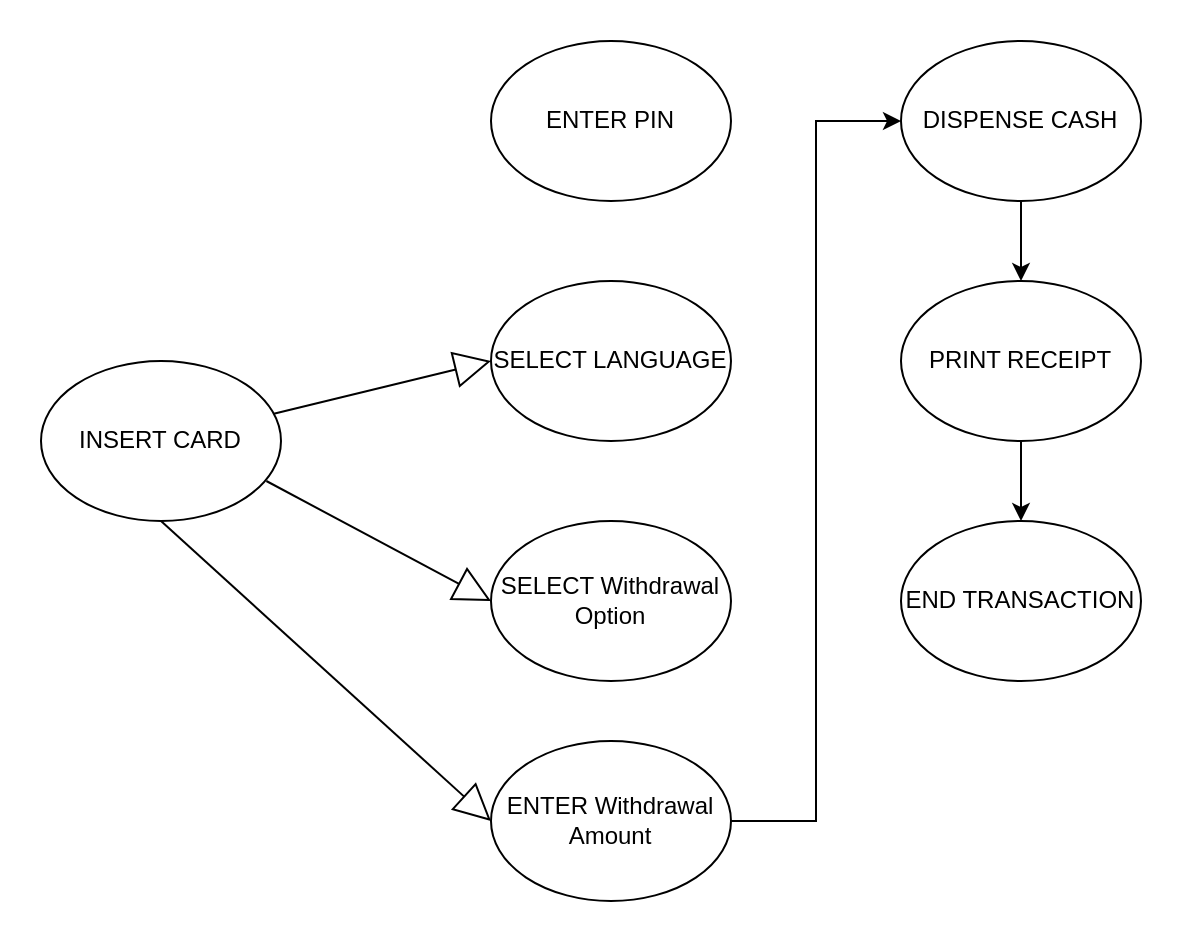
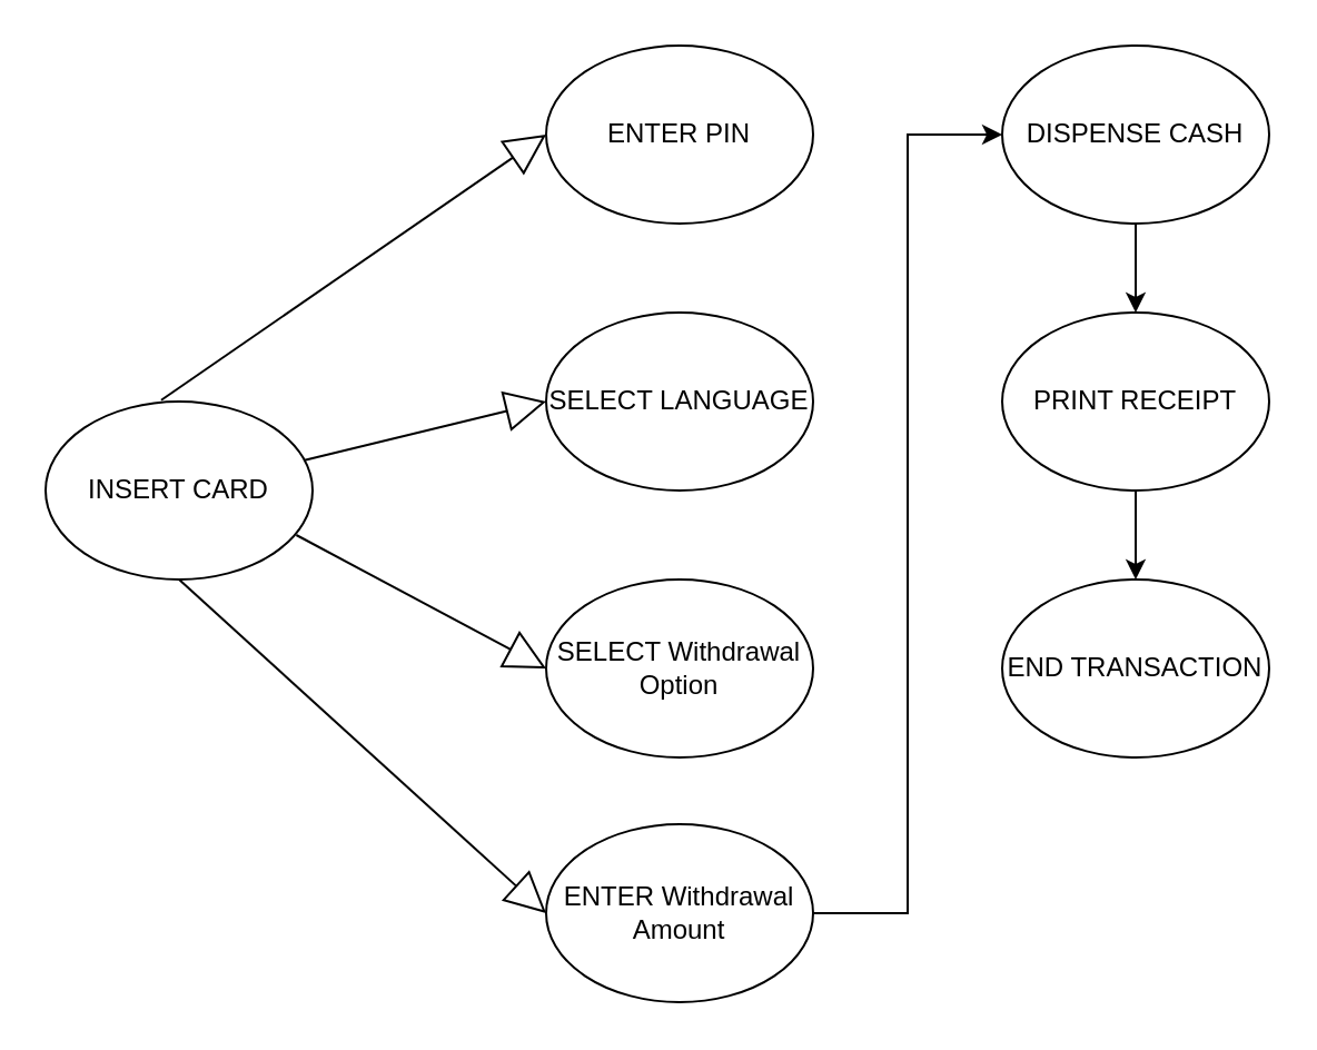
+ <mxCell id="13" value="" style="endArrow=block;endSize=16;endFill=0;html=1;rounded=0;exitX=0.433;exitY=-0.008;exitDx=0;exitDy=0;exitPerimeter=0;entryX=0;entryY=0.5;entryDx=0;entryDy=0;" parent="1" source="10" target="2" edge="1"><mxGeometry width="160" relative="1" as="geometry"><mxPoint x="200" y="190" as="sourcePoint" /><mxPoint x="160" y="0" as="targetPoint" /></mxGeometry></mxCell>
